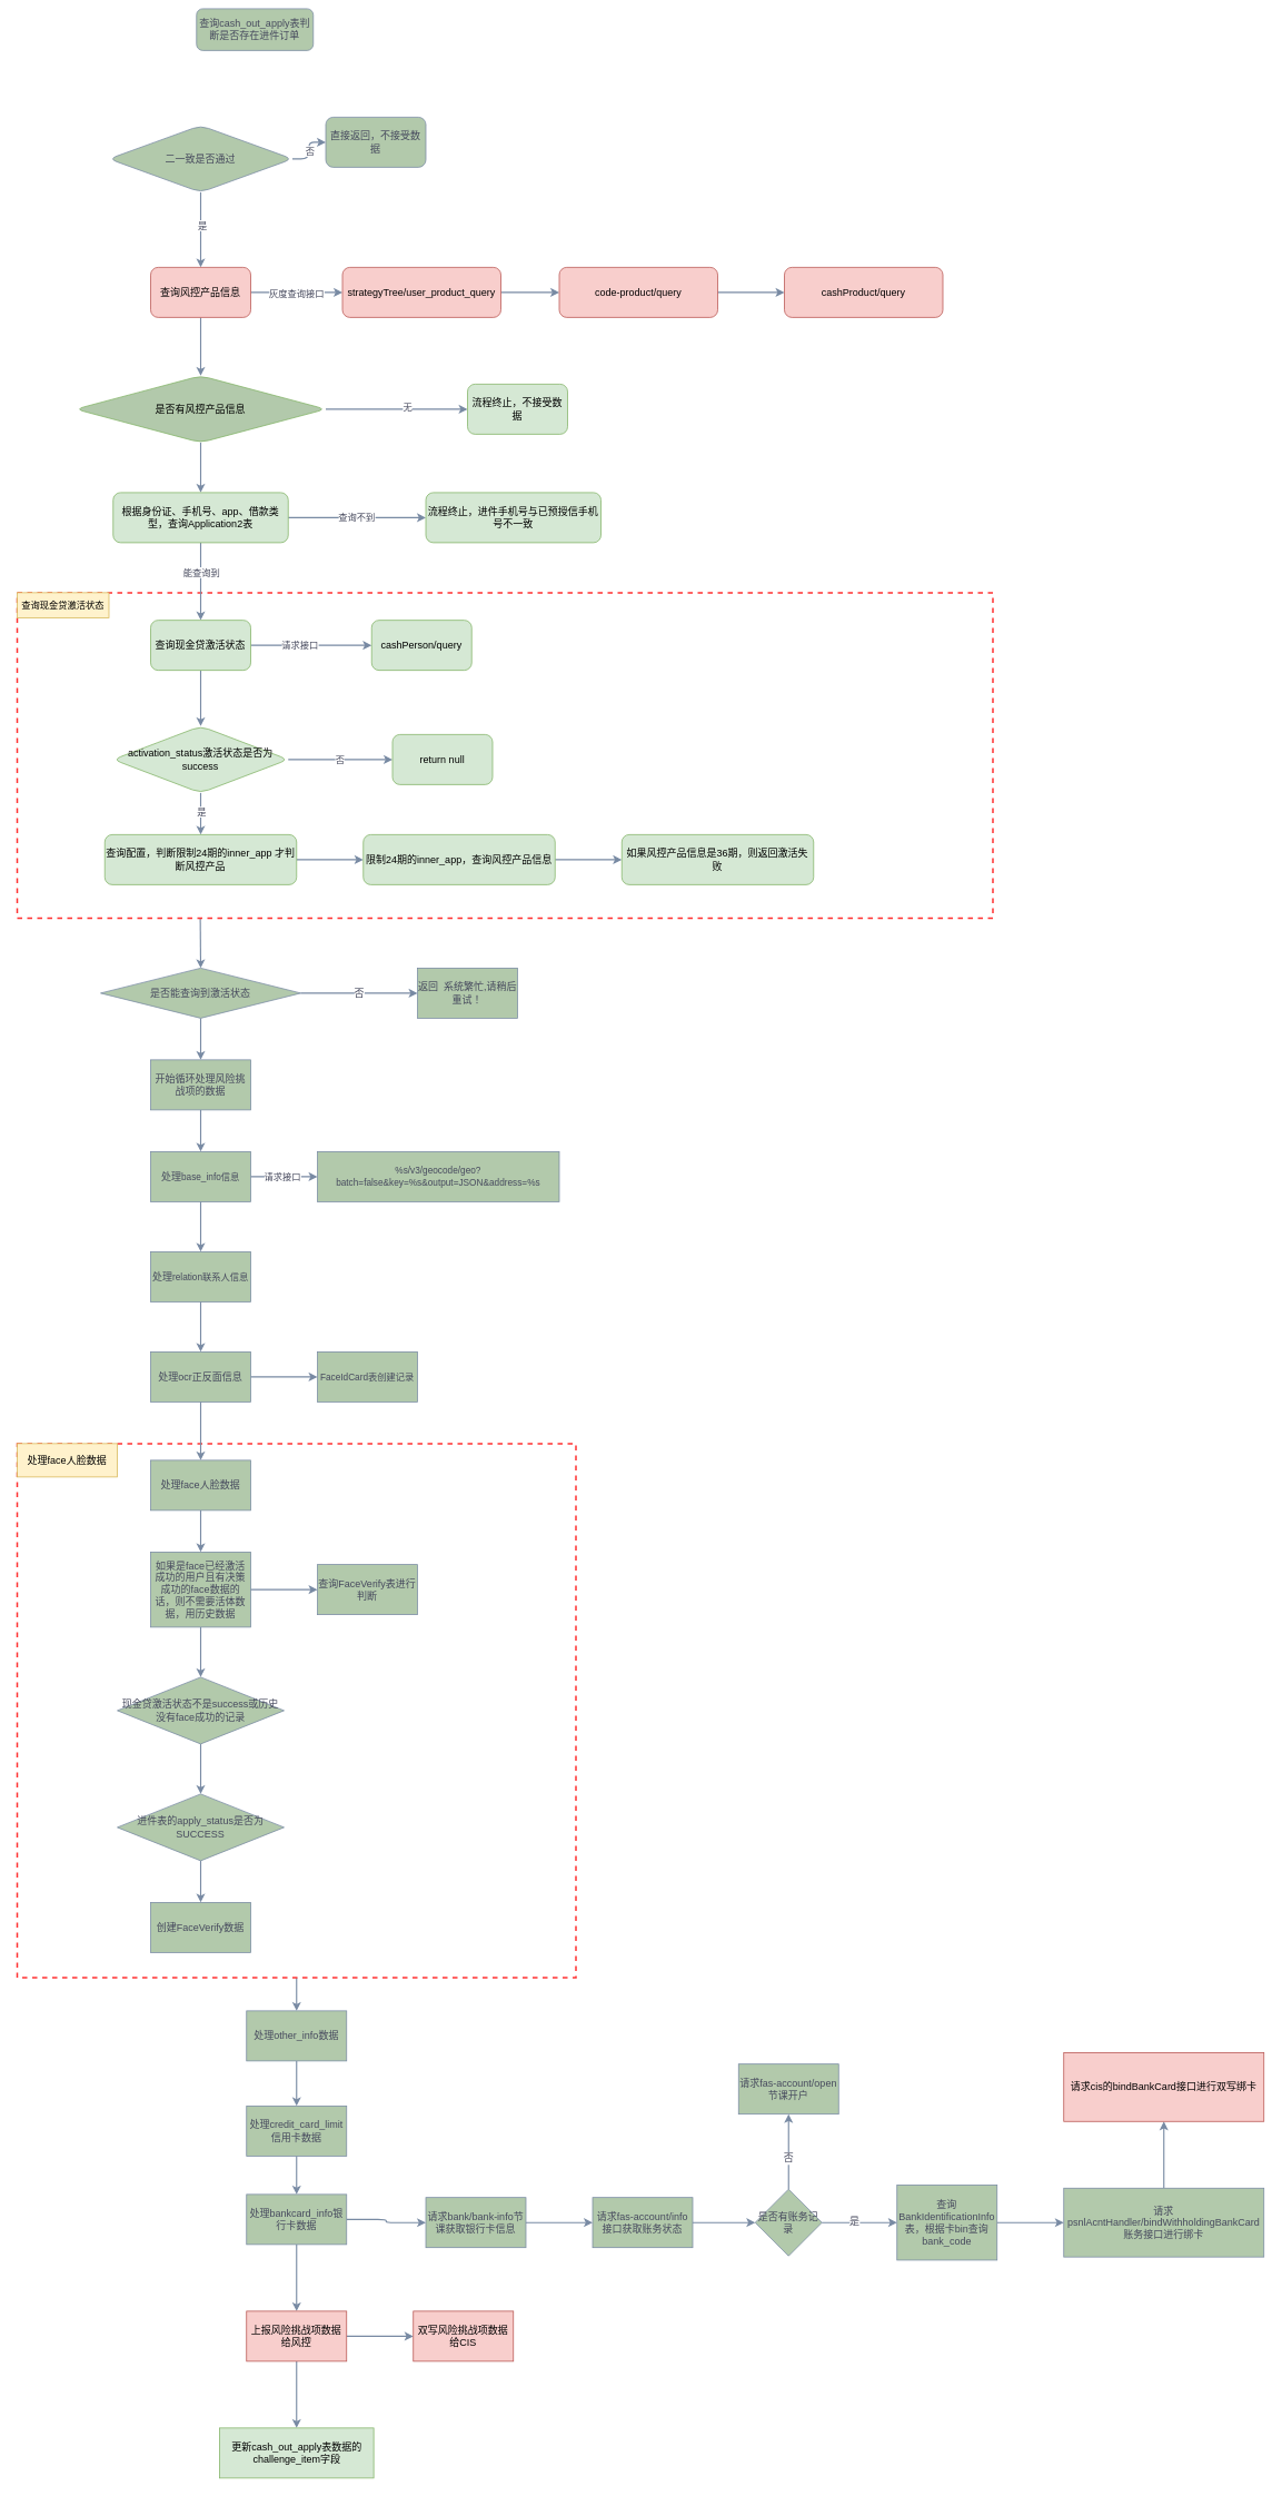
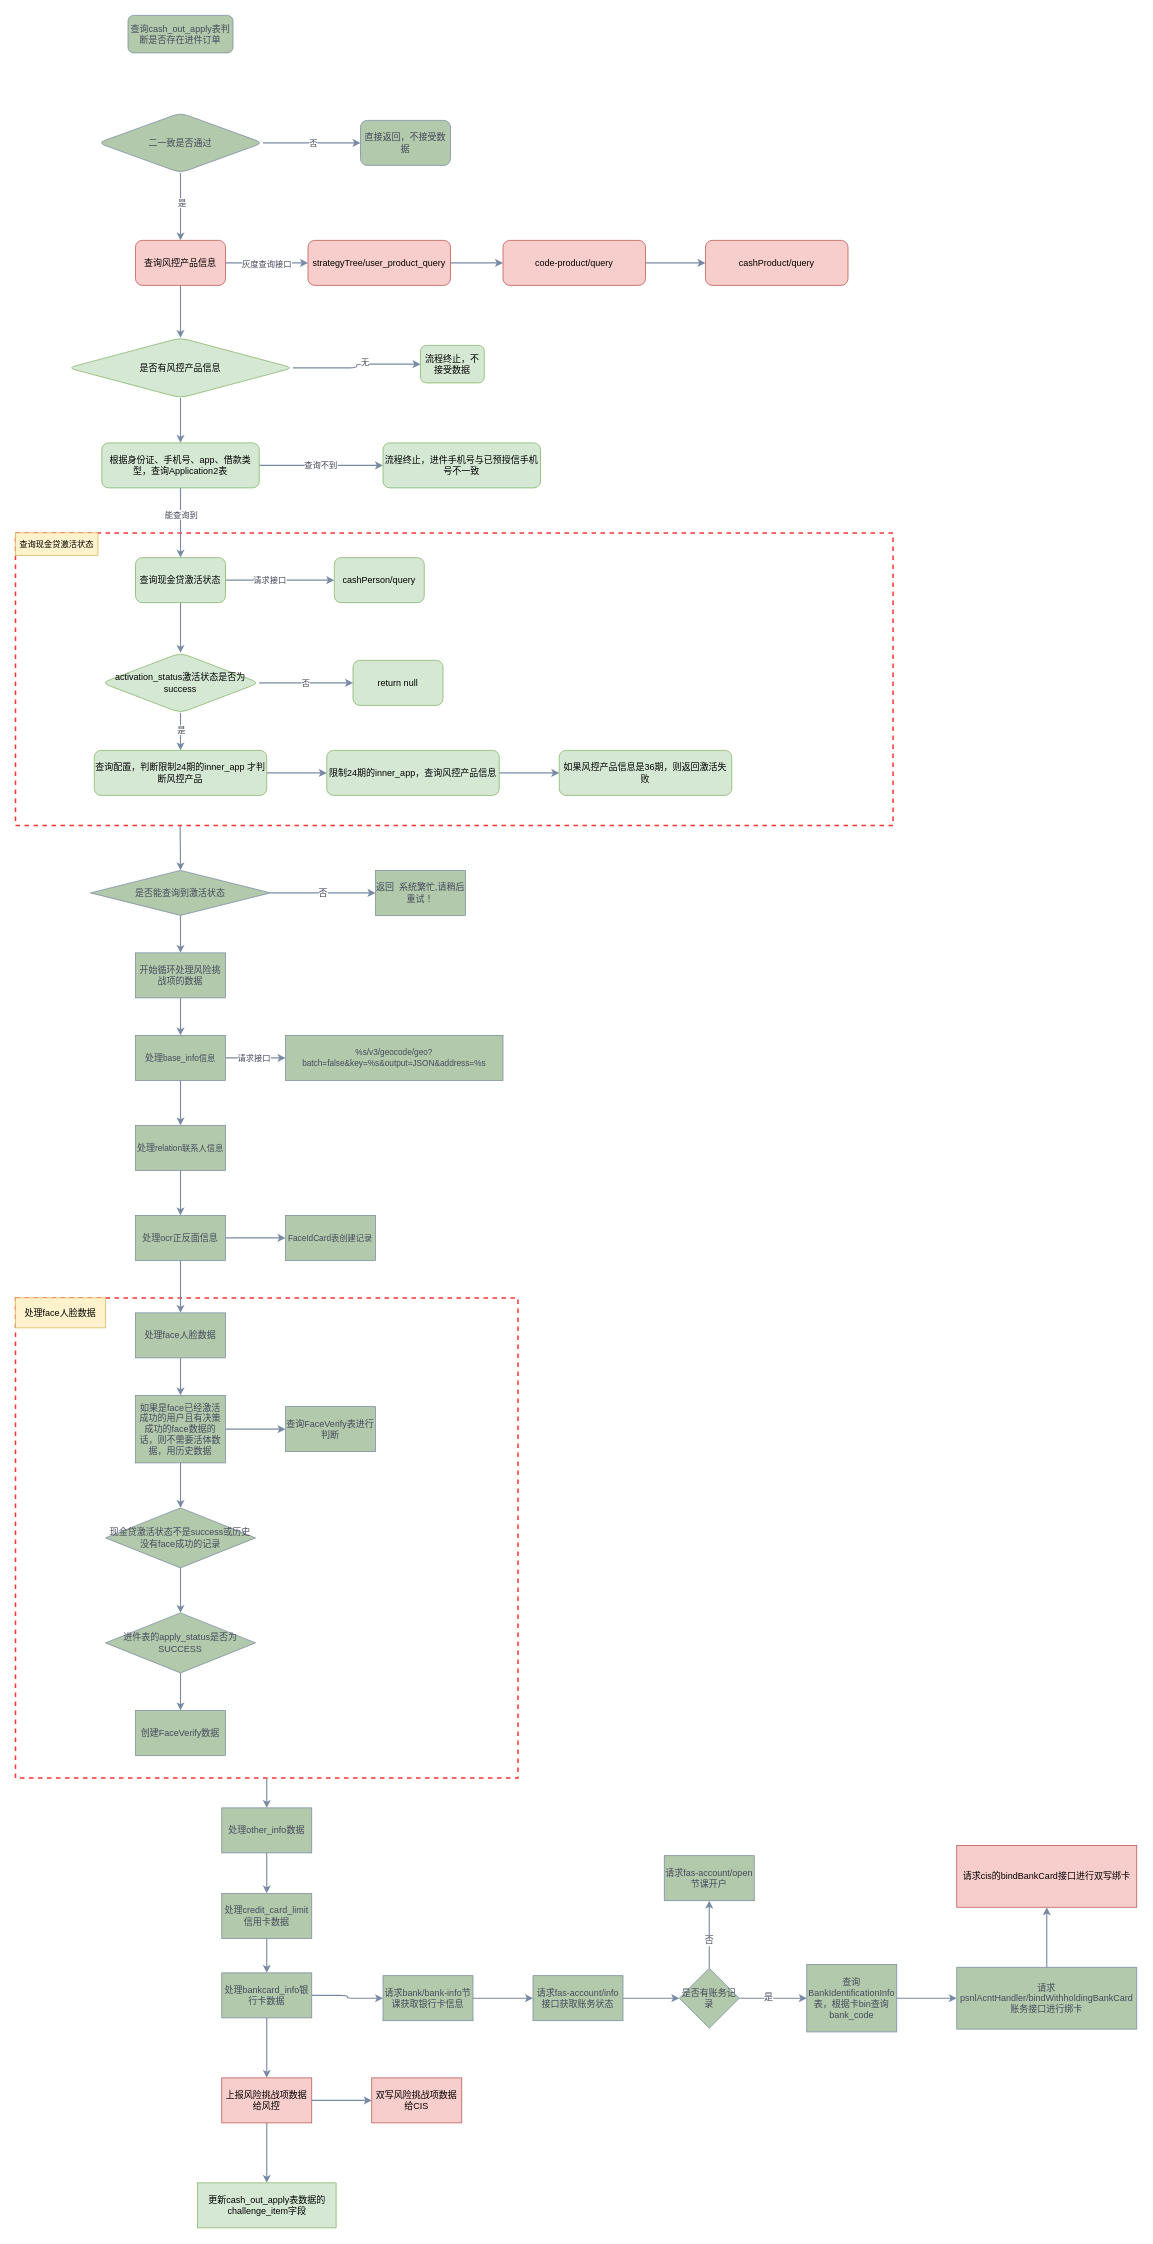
- <mxCell id="6" value="查询cash_out_apply表判断是否存在进件订单" style="rounded=1;whiteSpace=wrap;html=1;fontSize=12;glass=0;strokeWidth=1;shadow=0;labelBackgroundColor=none;fillColor=#B2C9AB;strokeColor=#788AA3;fontColor=#46495D;" parent="1" vertex="1"><mxGeometry x="235" y="10" width="140" height="50" as="geometry" /></mxCell>
+ <mxCell id="6" value="查询cash_out_apply表判断是否存在进件订单" style="rounded=1;whiteSpace=wrap;html=1;fontSize=12;glass=0;strokeWidth=1;shadow=0;labelBackgroundColor=none;fillColor=#B2C9AB;strokeColor=#788AA3;fontColor=#46495D;" parent="1" vertex="1"><mxGeometry x="170" y="20" width="140" height="50" as="geometry" /></mxCell>
- <mxCell id="12" value="直接返回，不接受数据" style="whiteSpace=wrap;html=1;fillColor=#B2C9AB;strokeColor=#788AA3;fontColor=#46495D;rounded=1;glass=0;strokeWidth=1;shadow=0;labelBackgroundColor=none;" parent="1" vertex="1"><mxGeometry x="390" y="140" width="120" height="60" as="geometry" /></mxCell>
+ <mxCell id="12" value="直接返回，不接受数据" style="whiteSpace=wrap;html=1;fillColor=#B2C9AB;strokeColor=#788AA3;fontColor=#46495D;rounded=1;glass=0;strokeWidth=1;shadow=0;labelBackgroundColor=none;" parent="1" vertex="1"><mxGeometry x="480" y="160" width="120" height="60" as="geometry" /></mxCell>
- <mxCell id="25" value="是否有风控产品信息" style="rhombus;whiteSpace=wrap;html=1;fillColor=#b2c9ab;strokeColor=#82b366;rounded=1;glass=0;strokeWidth=1;shadow=0;labelBackgroundColor=none;" parent="1" vertex="1"><mxGeometry x="90" y="450" width="300" height="80" as="geometry" /></mxCell>
+ <mxCell id="25" value="是否有风控产品信息" style="rhombus;whiteSpace=wrap;html=1;fillColor=#d5e8d4;strokeColor=#82b366;rounded=1;glass=0;strokeWidth=1;shadow=0;labelBackgroundColor=none;" parent="1" vertex="1"><mxGeometry x="90" y="450" width="300" height="80" as="geometry" /></mxCell>
- <mxCell id="26" value="流程终止，不接受数据" style="whiteSpace=wrap;html=1;fillColor=#d5e8d4;strokeColor=#82b366;rounded=1;glass=0;strokeWidth=1;shadow=0;labelBackgroundColor=none;" parent="1" vertex="1"><mxGeometry x="560" y="460" width="120" height="60" as="geometry" /></mxCell>
+ <mxCell id="26" value="流程终止，不接受数据" style="whiteSpace=wrap;html=1;fillColor=#d5e8d4;strokeColor=#82b366;rounded=1;glass=0;strokeWidth=1;shadow=0;labelBackgroundColor=none;" parent="1" vertex="1"><mxGeometry x="560" y="460" width="85" height="50" as="geometry" /></mxCell>
